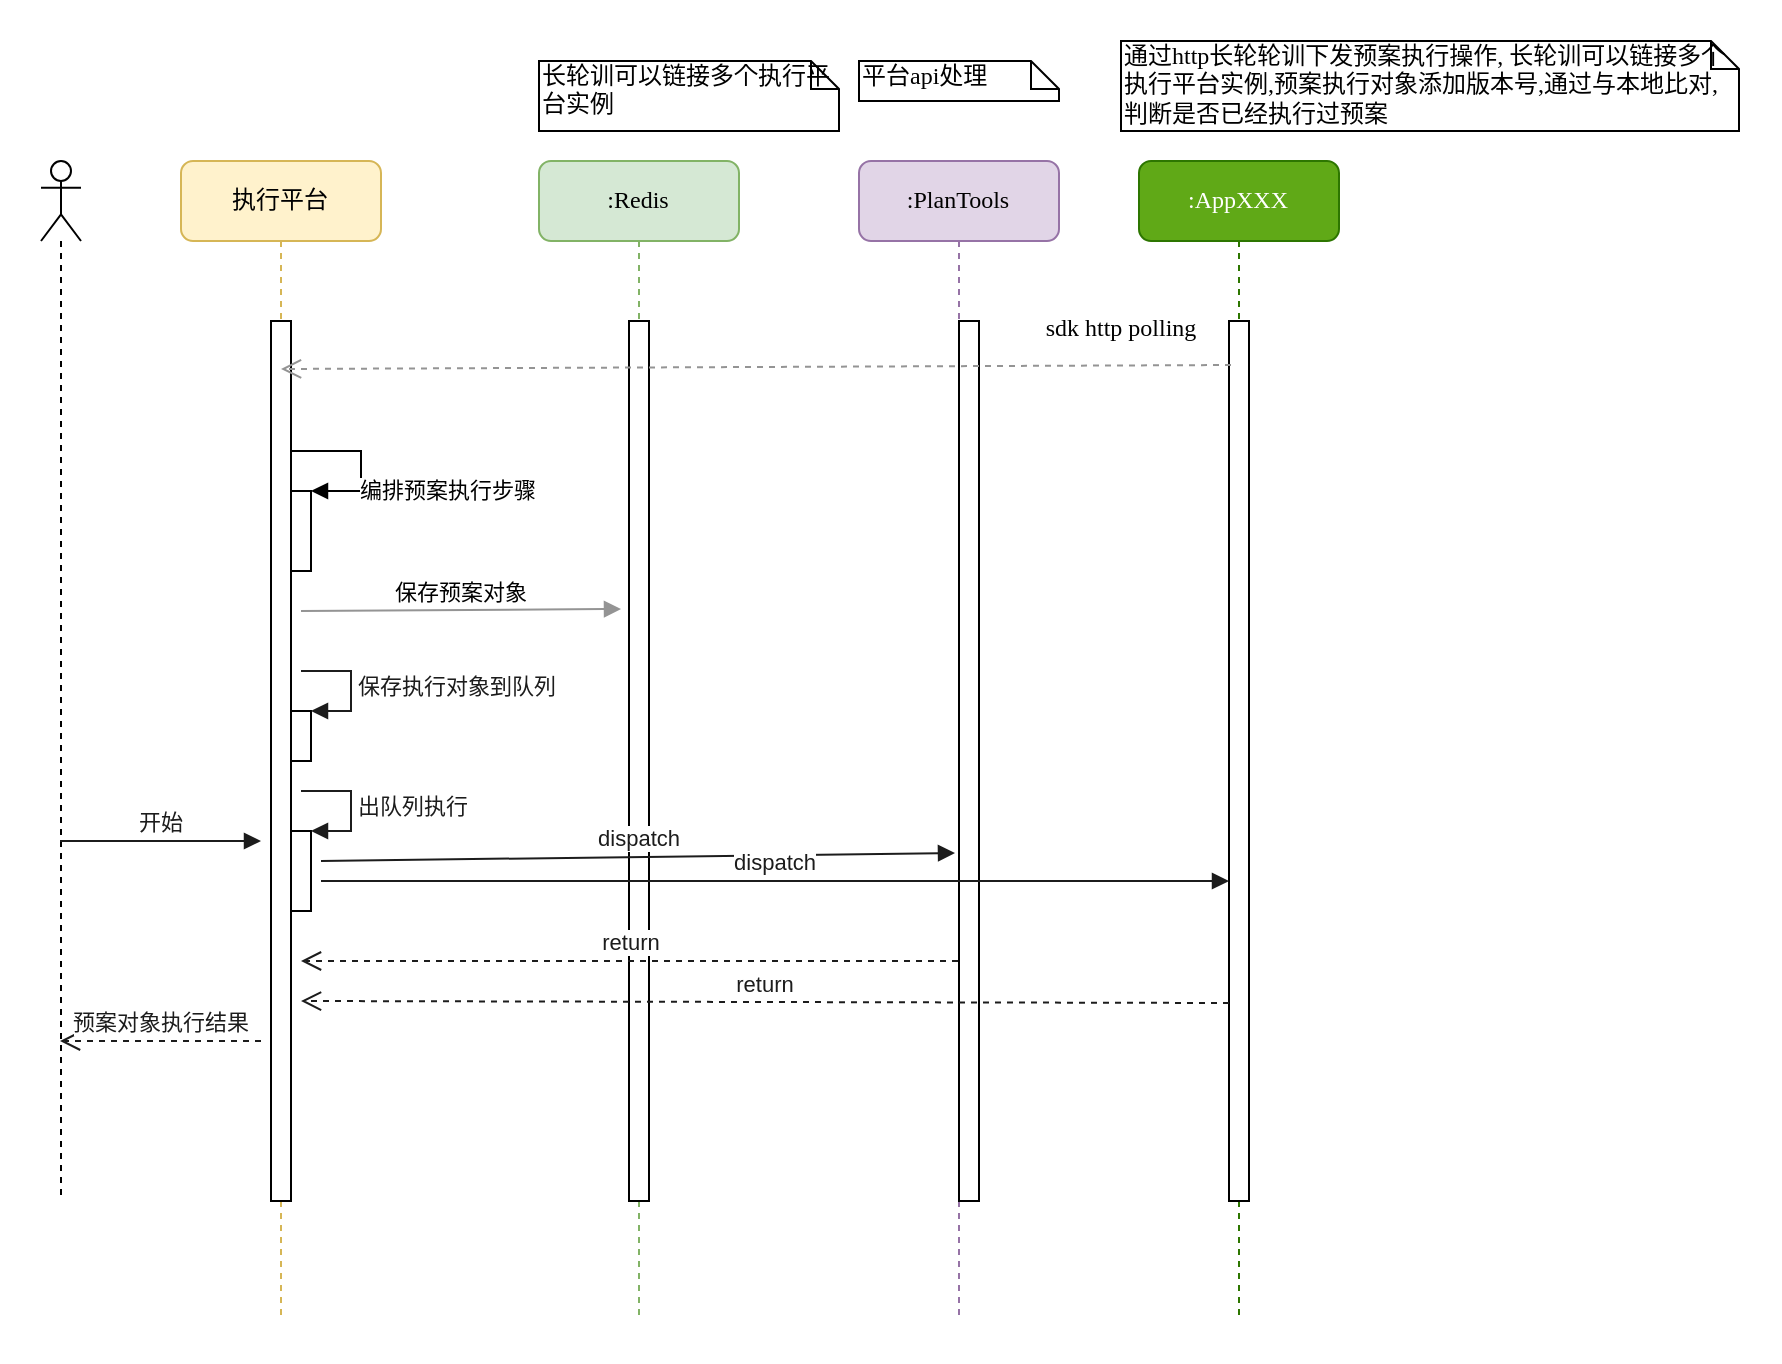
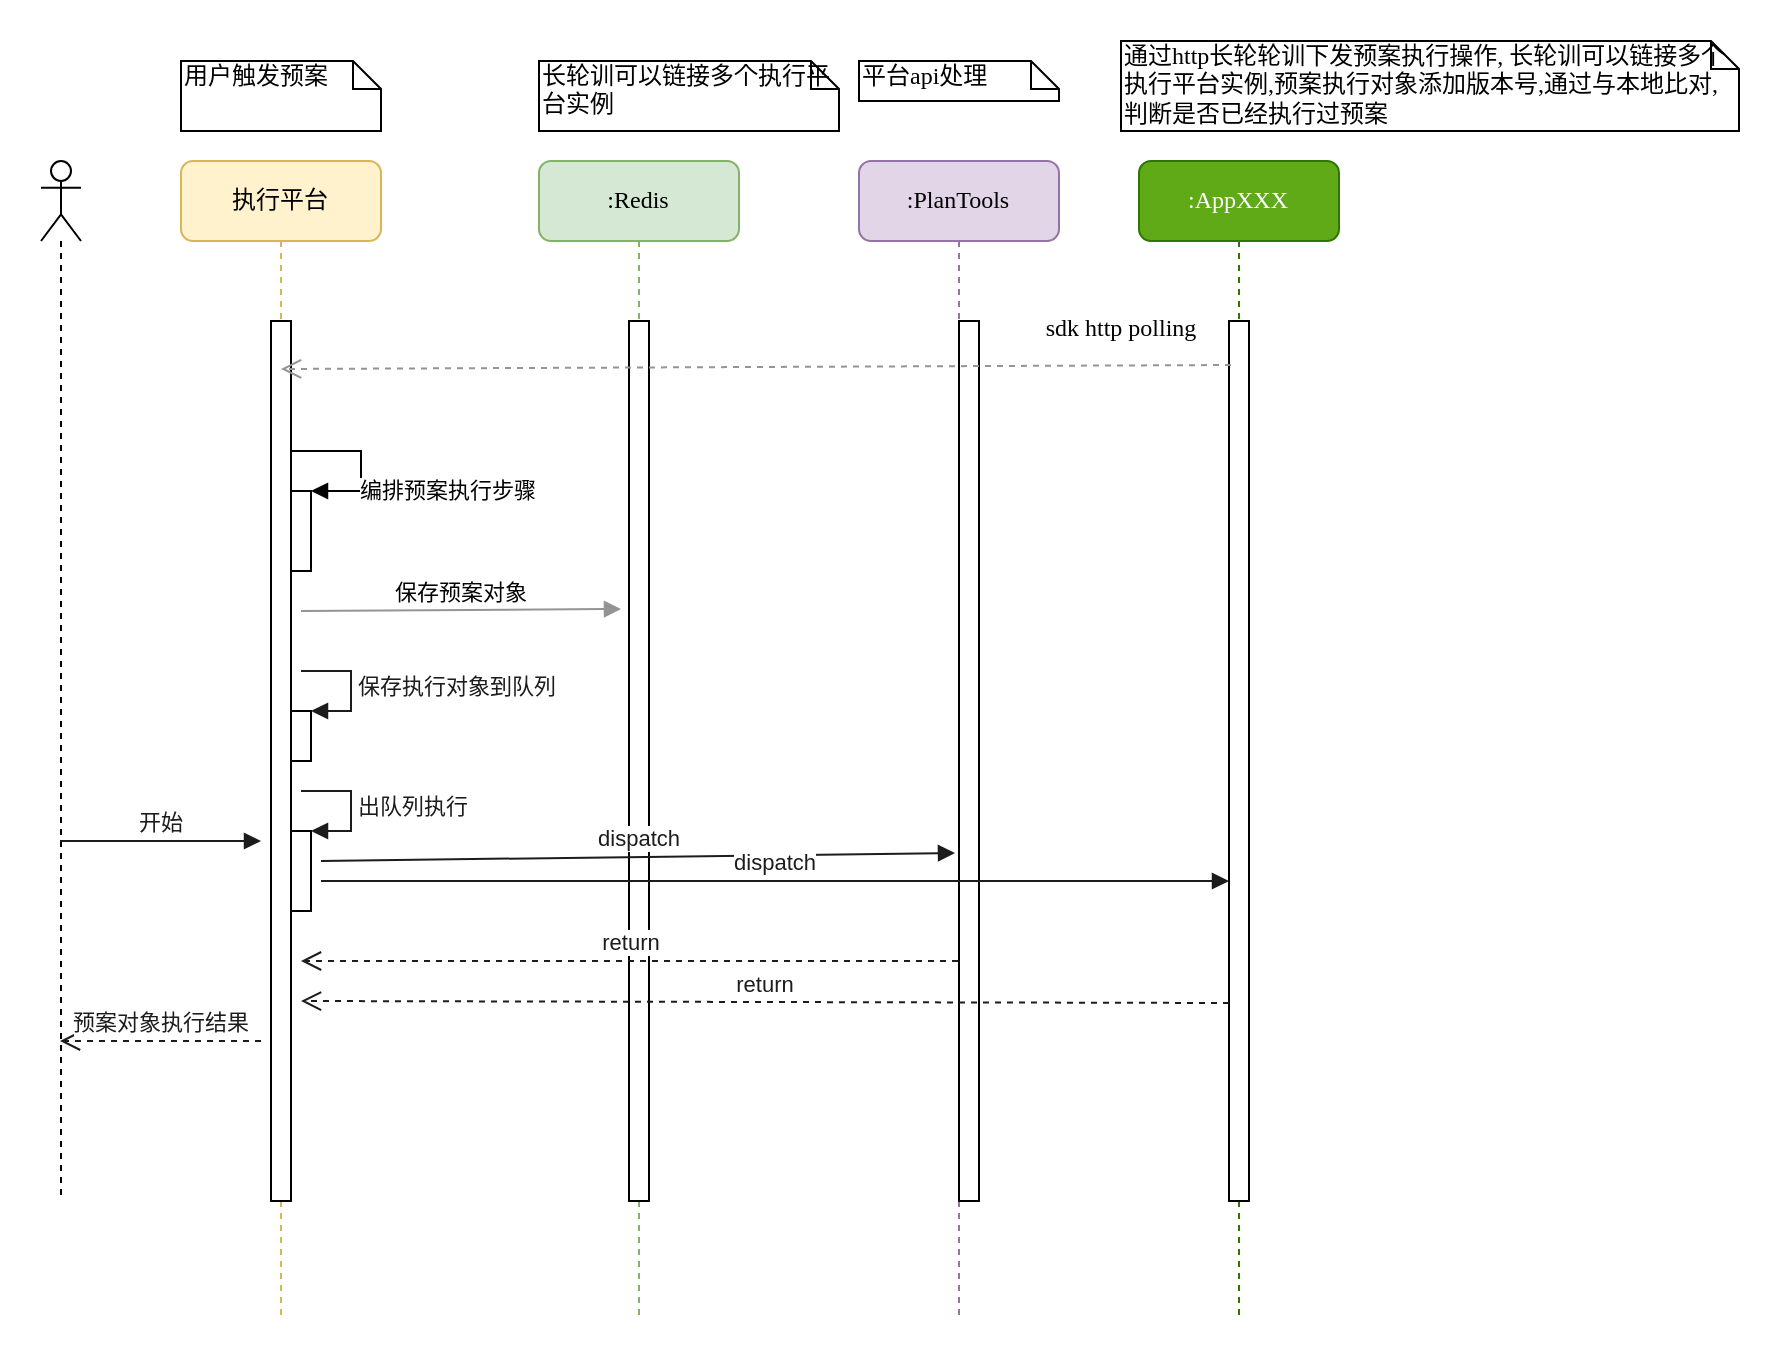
+ <mxCell id="22" value="用户触发预案" style="shape=note;whiteSpace=wrap;html=1;size=14;verticalAlign=top;align=left;spacingTop=-6;rounded=0;shadow=0;comic=0;labelBackgroundColor=none;strokeWidth=1;fontFamily=Verdana;fontSize=12" parent="1" vertex="1"><mxGeometry x="90" y="30" width="100" height="35" as="geometry" /></mxCell>
